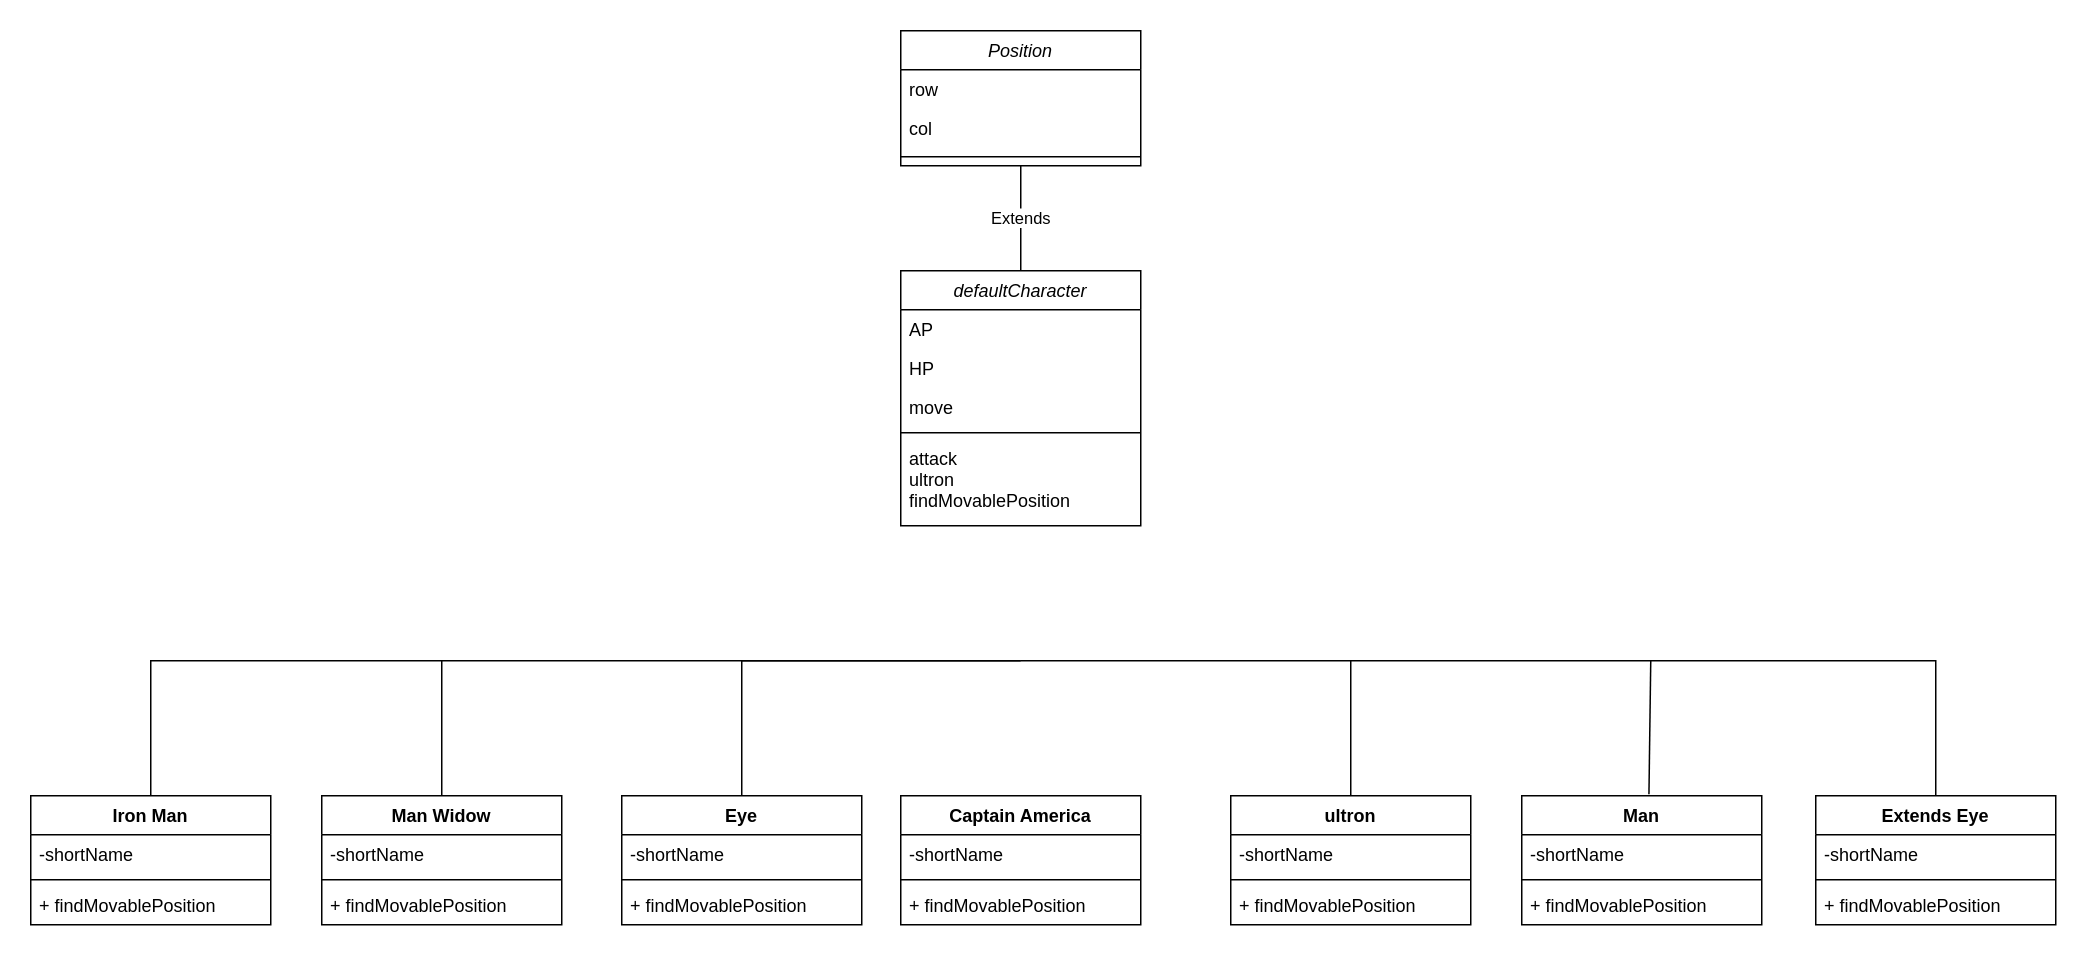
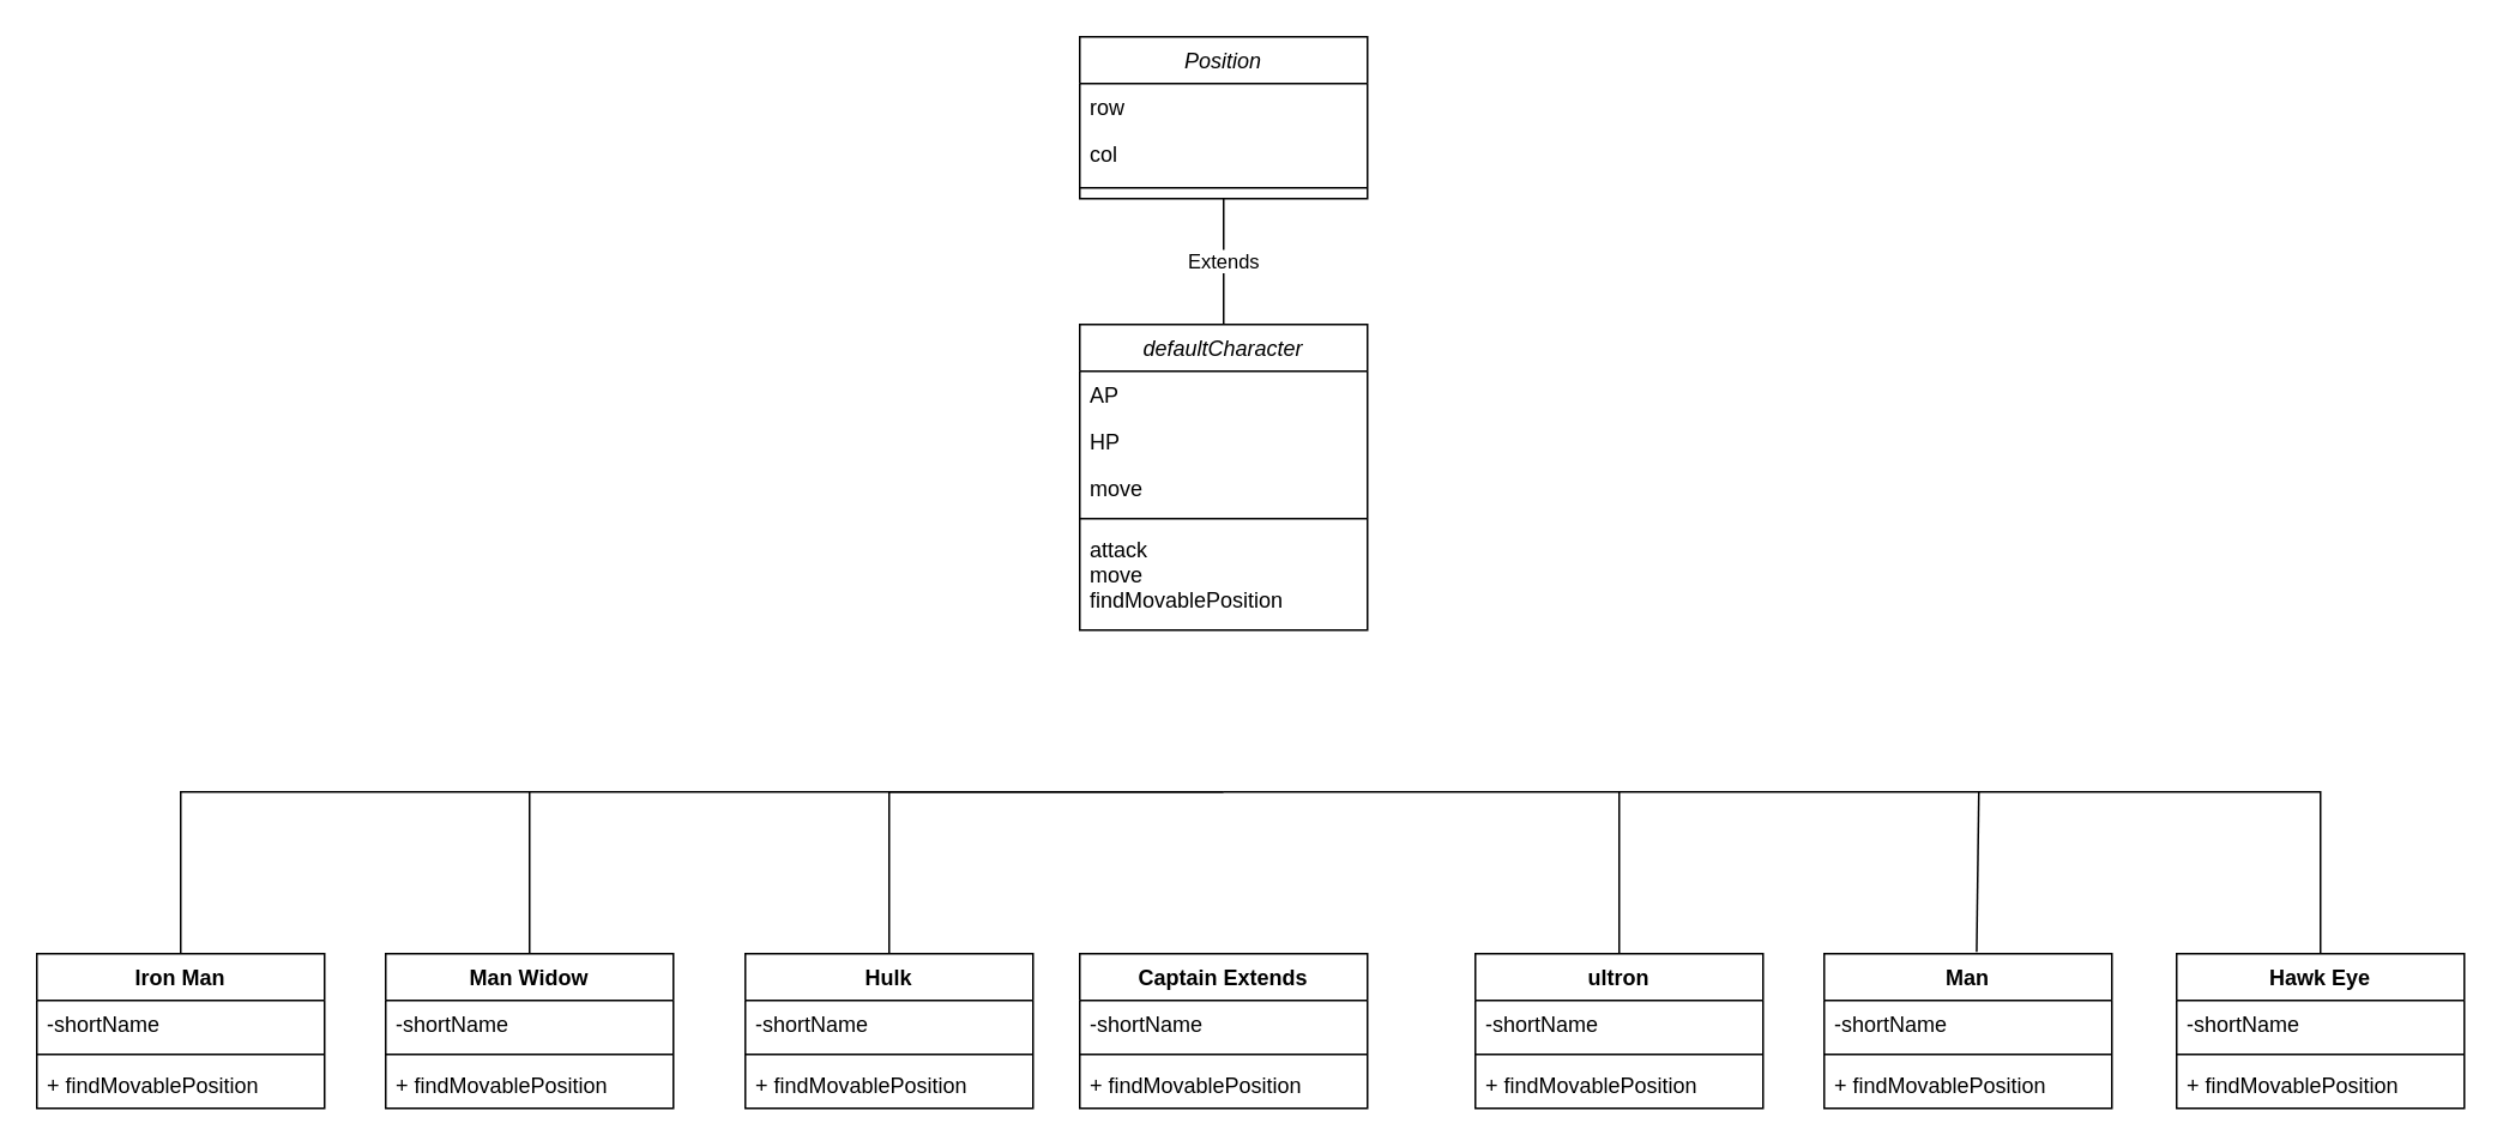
- <mxCell id="7" value="attack&#10;ultron&#10;findMovablePosition" style="text;align=left;verticalAlign=top;spacingLeft=4;spacingRight=4;overflow=hidden;rotatable=0;points=[[0,0.5],[1,0.5]];portConstraint=eastwest;" vertex="1" parent="2"><mxGeometry y="112" width="160" height="58" as="geometry" /></mxCell>
+ <mxCell id="7" value="attack&#10;move&#10;findMovablePosition" style="text;align=left;verticalAlign=top;spacingLeft=4;spacingRight=4;overflow=hidden;rotatable=0;points=[[0,0.5],[1,0.5]];portConstraint=eastwest;" vertex="1" parent="2"><mxGeometry y="112" width="160" height="58" as="geometry" /></mxCell>
- <mxCell id="17" value="Eye" style="swimlane;fontStyle=1;align=center;verticalAlign=top;childLayout=stackLayout;horizontal=1;startSize=26;horizontalStack=0;resizeParent=1;resizeParentMax=0;resizeLast=0;collapsible=1;marginBottom=0;whiteSpace=wrap;html=1;" vertex="1" parent="1"><mxGeometry x="414" y="530" width="160" height="86" as="geometry" /></mxCell>
+ <mxCell id="17" value="Hulk" style="swimlane;fontStyle=1;align=center;verticalAlign=top;childLayout=stackLayout;horizontal=1;startSize=26;horizontalStack=0;resizeParent=1;resizeParentMax=0;resizeLast=0;collapsible=1;marginBottom=0;whiteSpace=wrap;html=1;" vertex="1" parent="1"><mxGeometry x="414" y="530" width="160" height="86" as="geometry" /></mxCell>
- <mxCell id="21" value="Captain America" style="swimlane;fontStyle=1;align=center;verticalAlign=top;childLayout=stackLayout;horizontal=1;startSize=26;horizontalStack=0;resizeParent=1;resizeParentMax=0;resizeLast=0;collapsible=1;marginBottom=0;whiteSpace=wrap;html=1;" vertex="1" parent="1"><mxGeometry x="600" y="530" width="160" height="86" as="geometry" /></mxCell>
+ <mxCell id="21" value="Captain Extends" style="swimlane;fontStyle=1;align=center;verticalAlign=top;childLayout=stackLayout;horizontal=1;startSize=26;horizontalStack=0;resizeParent=1;resizeParentMax=0;resizeLast=0;collapsible=1;marginBottom=0;whiteSpace=wrap;html=1;" vertex="1" parent="1"><mxGeometry x="600" y="530" width="160" height="86" as="geometry" /></mxCell>
- <mxCell id="29" value="Extends Eye" style="swimlane;fontStyle=1;align=center;verticalAlign=top;childLayout=stackLayout;horizontal=1;startSize=26;horizontalStack=0;resizeParent=1;resizeParentMax=0;resizeLast=0;collapsible=1;marginBottom=0;whiteSpace=wrap;html=1;" vertex="1" parent="1"><mxGeometry x="1210" y="530" width="160" height="86" as="geometry" /></mxCell>
+ <mxCell id="29" value="Hawk Eye" style="swimlane;fontStyle=1;align=center;verticalAlign=top;childLayout=stackLayout;horizontal=1;startSize=26;horizontalStack=0;resizeParent=1;resizeParentMax=0;resizeLast=0;collapsible=1;marginBottom=0;whiteSpace=wrap;html=1;" vertex="1" parent="1"><mxGeometry x="1210" y="530" width="160" height="86" as="geometry" /></mxCell>
